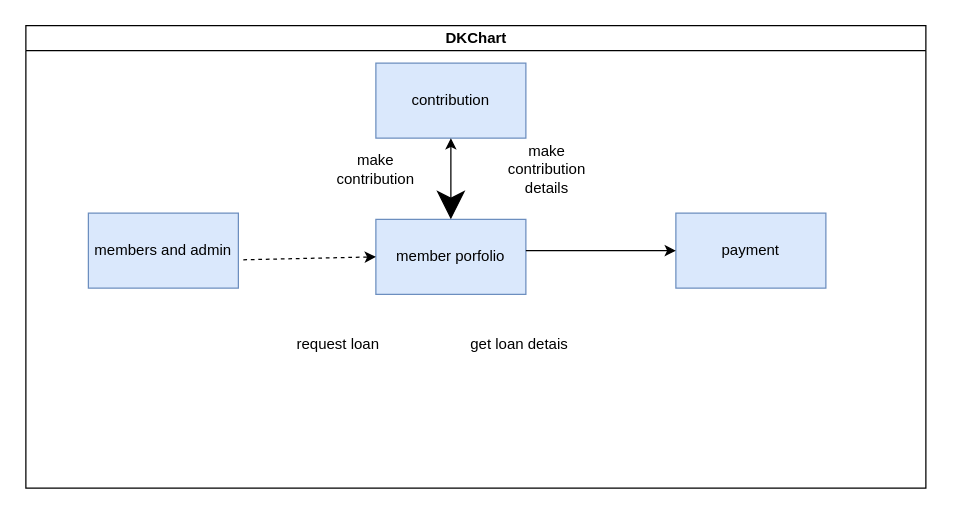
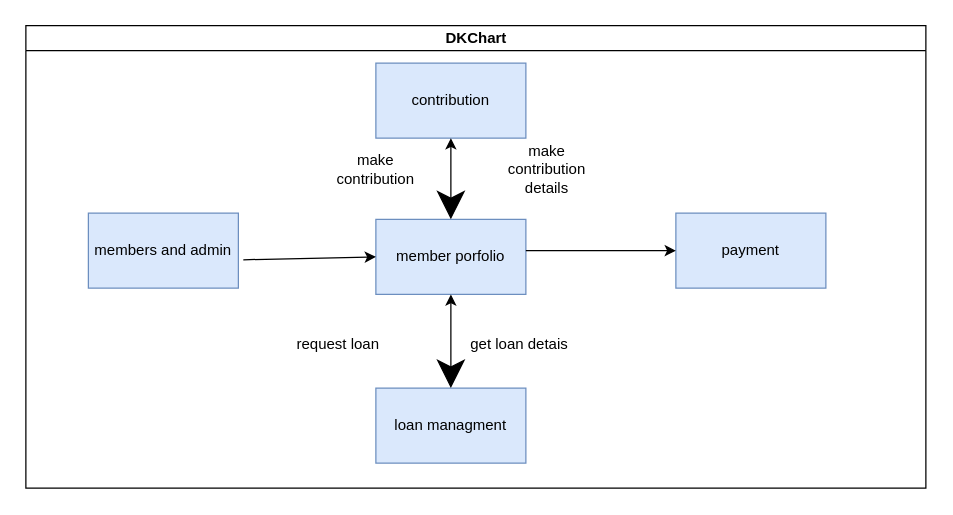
- <mxCell id="8" value="" style="endArrow=classic;html=1;rounded=0;fontFamily=Helvetica;fontSize=12;fontColor=default;startSize=20;entryX=0;entryY=0.5;entryDx=0;entryDy=0;exitX=1.033;exitY=0.622;exitDx=0;exitDy=0;exitPerimeter=0;dashed=1;" edge="1" parent="2" source="4" target="7"><mxGeometry width="50" height="50" relative="1" as="geometry"><mxPoint x="170" y="170" as="sourcePoint" /><mxPoint x="220" y="120" as="targetPoint" /></mxGeometry></mxCell>
+ <mxCell id="8" value="" style="endArrow=classic;html=1;rounded=0;fontFamily=Helvetica;fontSize=12;fontColor=default;startSize=20;entryX=0;entryY=0.5;entryDx=0;entryDy=0;exitX=1.033;exitY=0.622;exitDx=0;exitDy=0;exitPerimeter=0;" edge="1" parent="2" source="4" target="7"><mxGeometry width="50" height="50" relative="1" as="geometry"><mxPoint x="170" y="170" as="sourcePoint" /><mxPoint x="220" y="120" as="targetPoint" /></mxGeometry></mxCell>
+ <mxCell id="13" value="" style="endArrow=classic;startArrow=classic;html=1;rounded=0;fontFamily=Helvetica;fontSize=12;fontColor=default;startSize=20;exitX=0.5;exitY=0;exitDx=0;exitDy=0;entryX=0.5;entryY=1;entryDx=0;entryDy=0;" edge="1" parent="2" source="6" target="7"><mxGeometry width="50" height="50" relative="1" as="geometry"><mxPoint x="290" y="250" as="sourcePoint" /><mxPoint x="340" y="220" as="targetPoint" /></mxGeometry></mxCell>
+ <mxCell id="6" value="loan managment" style="rounded=0;whiteSpace=wrap;html=1;glass=0;strokeColor=#6c8ebf;align=center;verticalAlign=middle;fontFamily=Helvetica;fontSize=12;startSize=20;fillColor=#dae8fc;" vertex="1" parent="2"><mxGeometry x="280" y="290" width="120" height="60" as="geometry" /></mxCell>
